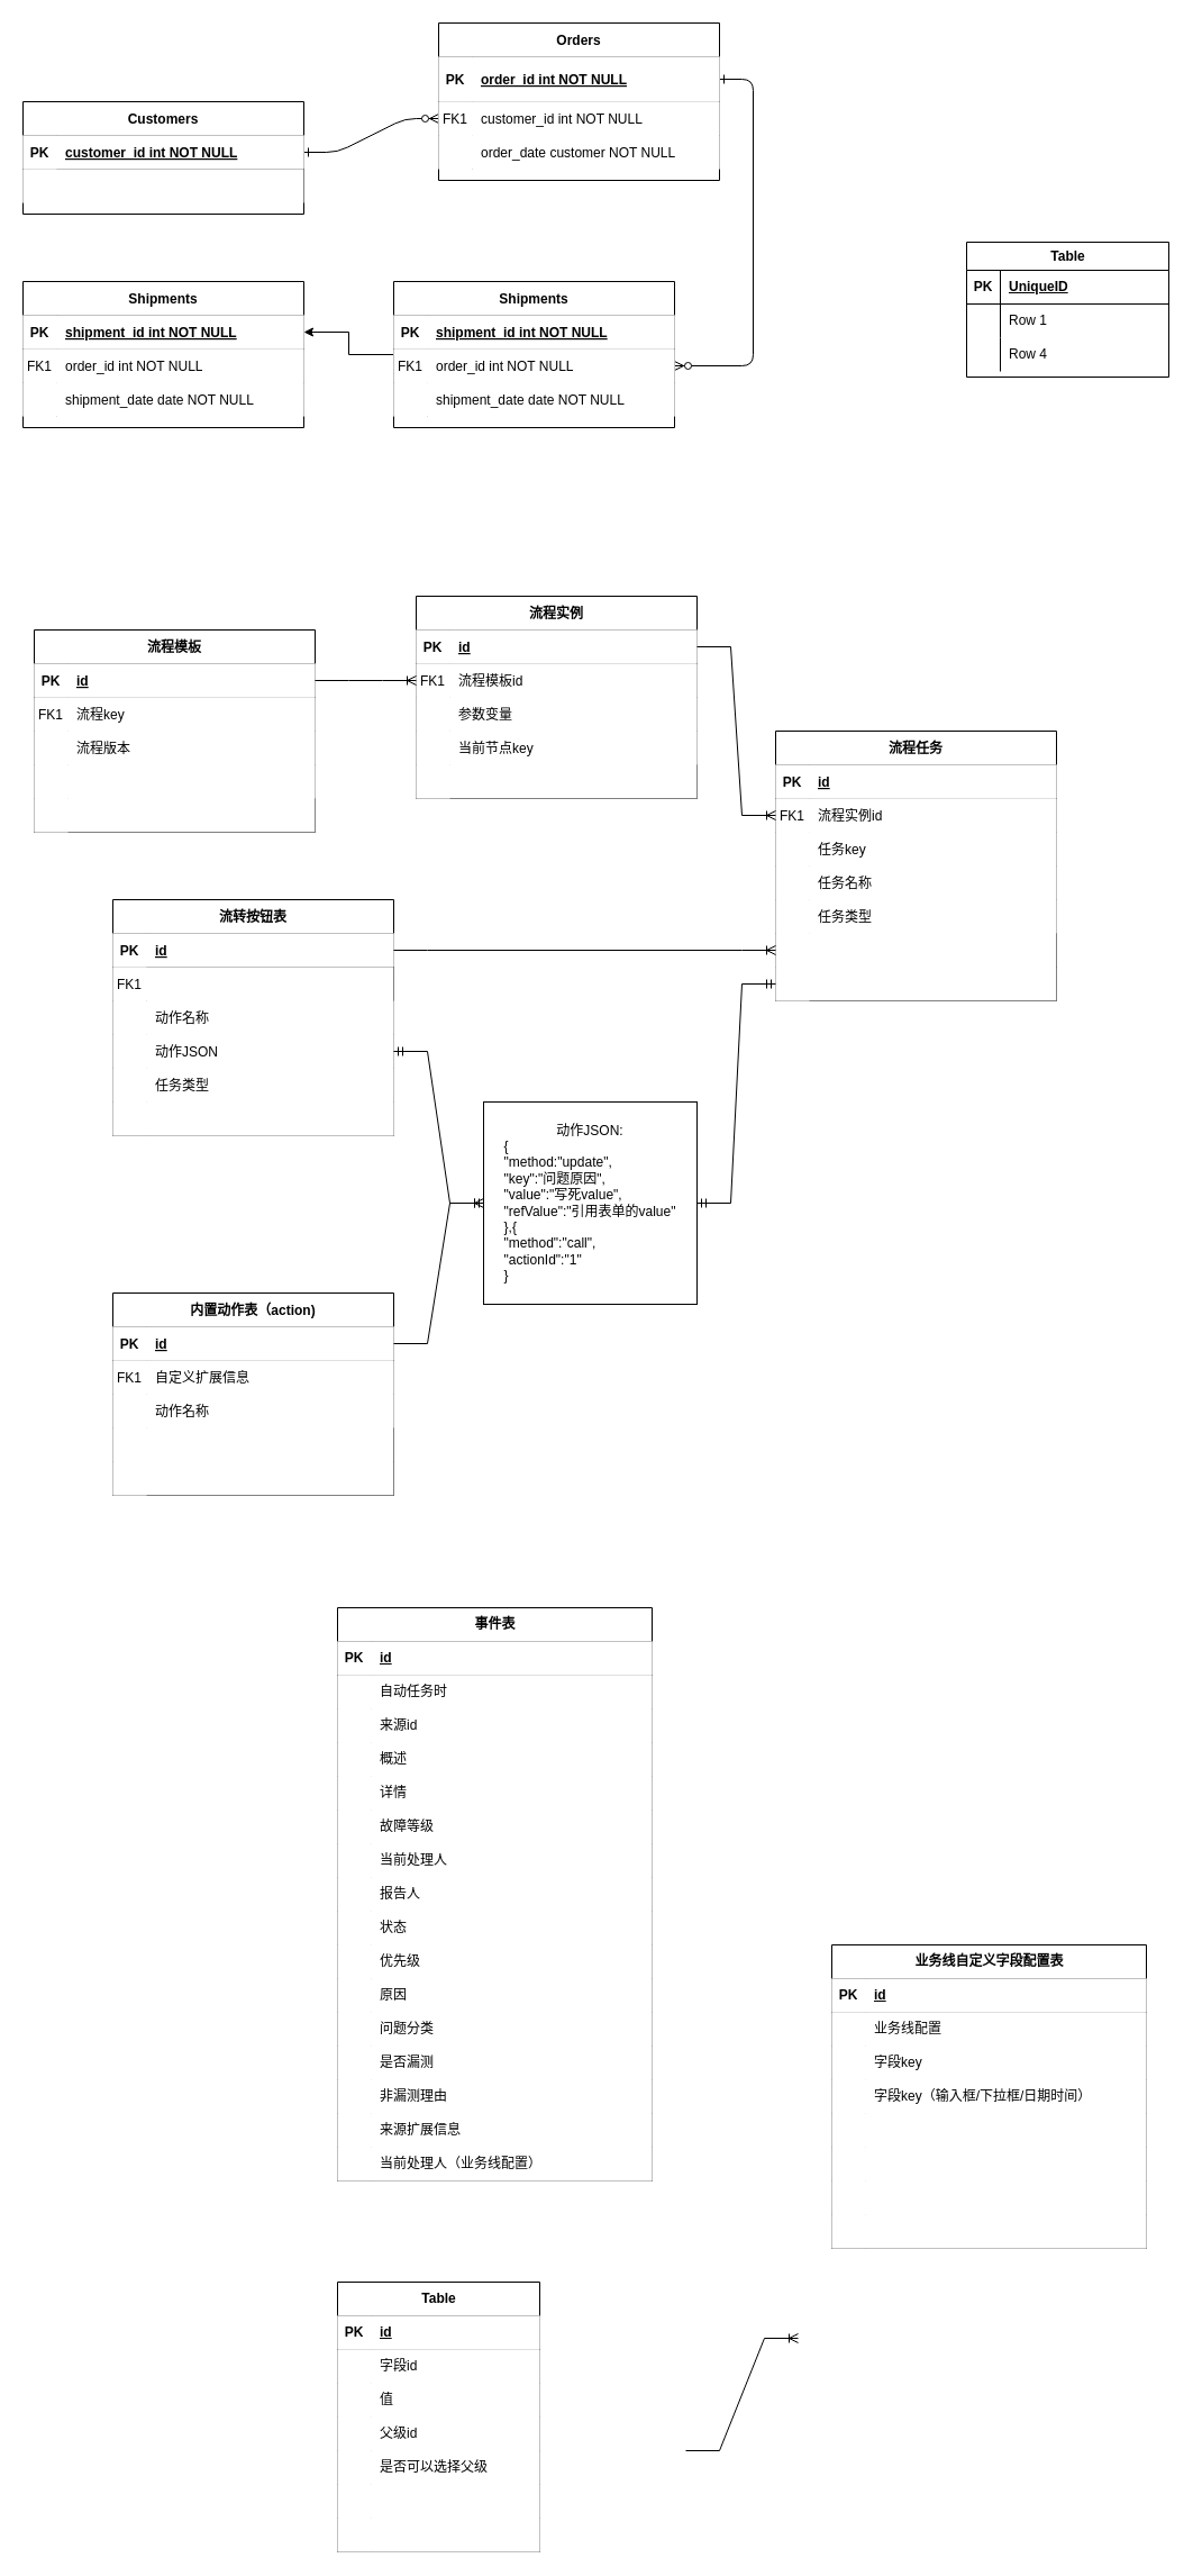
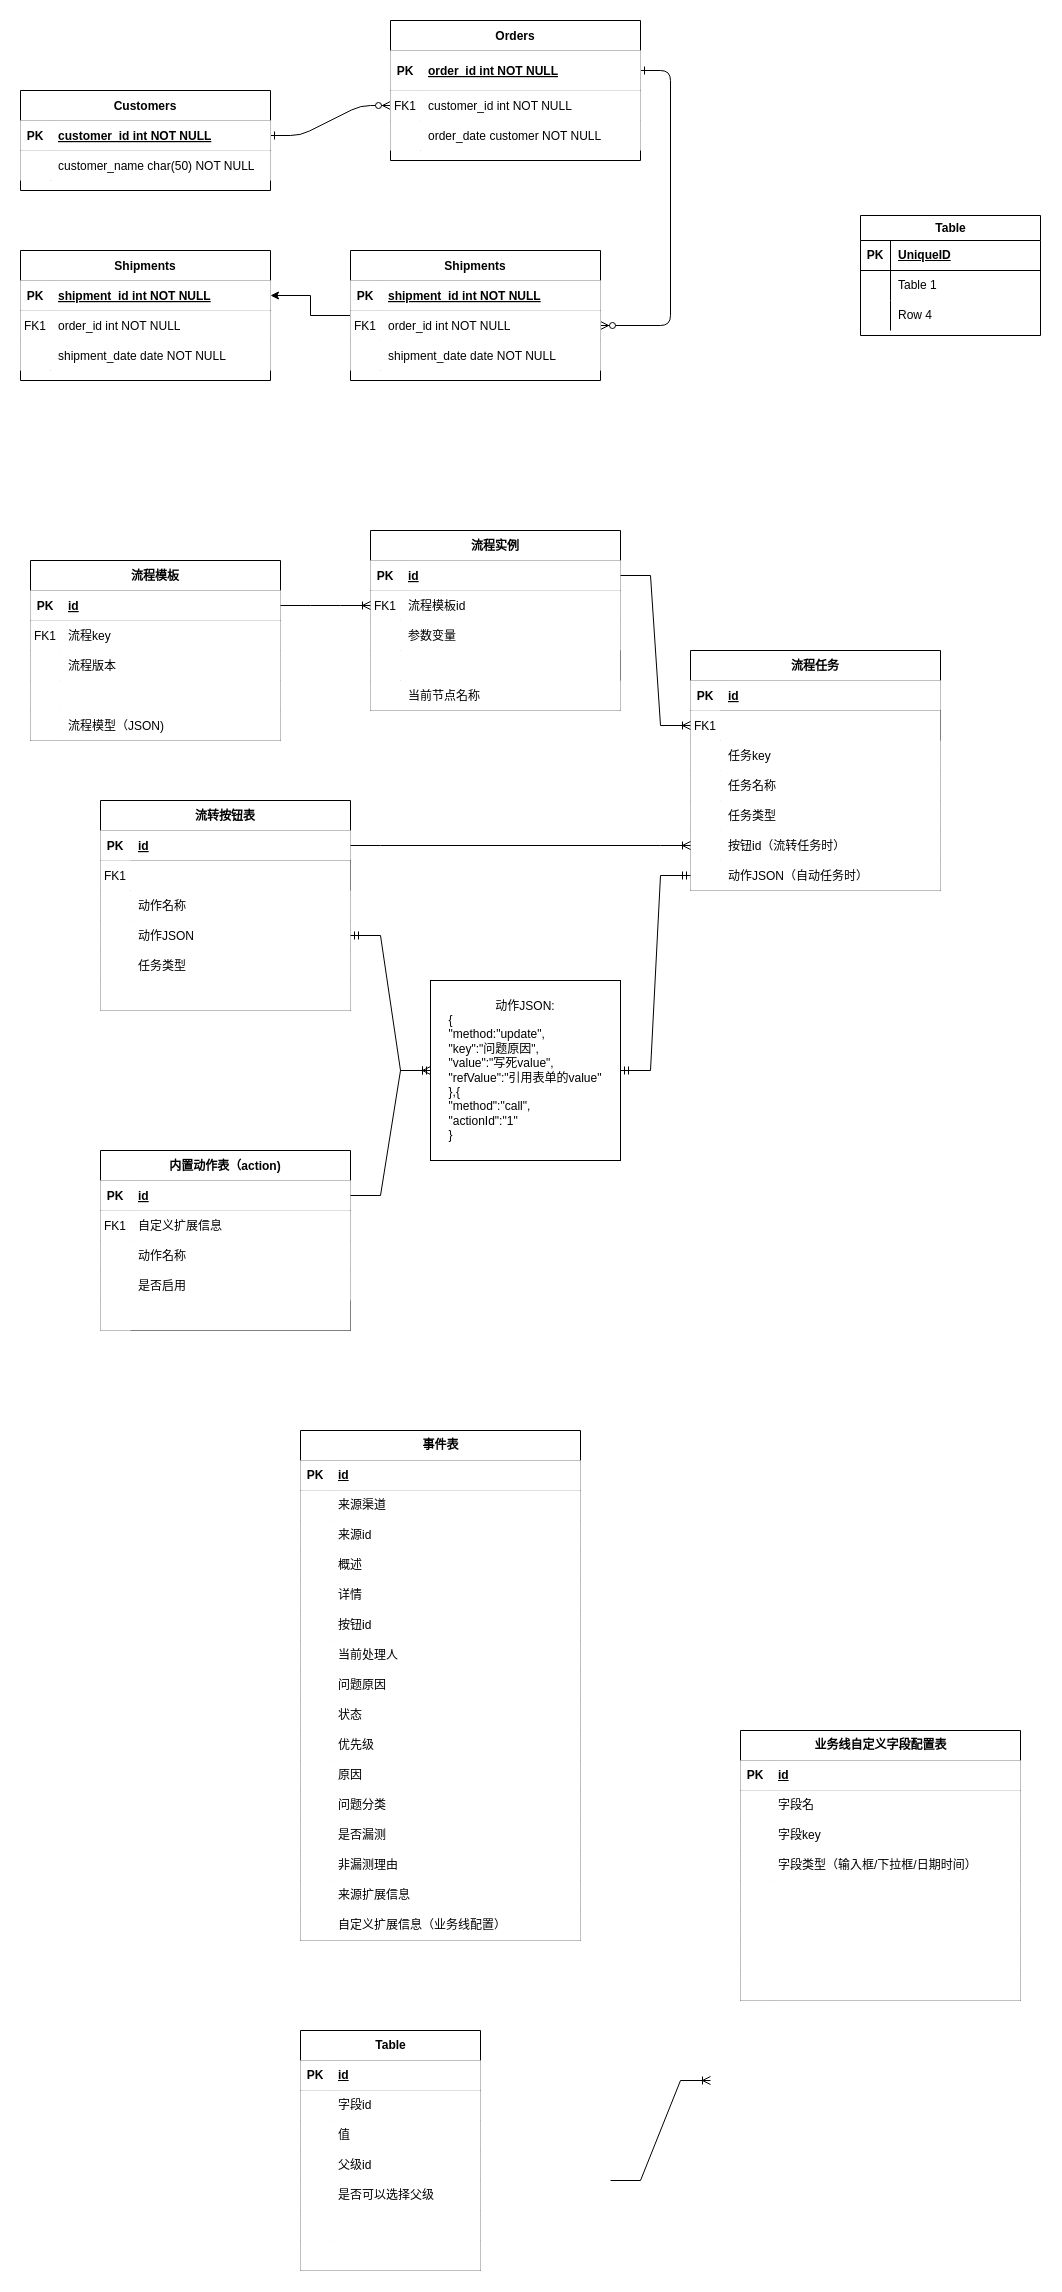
+ <mxCell id="21" value="customer_name char(50) NOT NULL" style="shape=partialRectangle;overflow=hidden;connectable=0;top=0;left=0;bottom=0;right=0;align=left;spacingLeft=6;strokeColor=default;" parent="19" vertex="1"><mxGeometry x="30" width="220" height="30" as="geometry"><mxRectangle width="220" height="30" as="alternateBounds" /></mxGeometry></mxCell>
- <mxCell id="229" value="Row 1" style="shape=partialRectangle;connectable=0;fillColor=none;top=0;left=0;bottom=0;right=0;align=left;spacingLeft=6;overflow=hidden;whiteSpace=wrap;html=1;" vertex="1" parent="227"><mxGeometry x="30" width="150" height="30" as="geometry"><mxRectangle width="150" height="30" as="alternateBounds" /></mxGeometry></mxCell>
+ <mxCell id="229" value="Table 1" style="shape=partialRectangle;connectable=0;fillColor=none;top=0;left=0;bottom=0;right=0;align=left;spacingLeft=6;overflow=hidden;whiteSpace=wrap;html=1;" vertex="1" parent="227"><mxGeometry x="30" width="150" height="30" as="geometry"><mxRectangle width="150" height="30" as="alternateBounds" /></mxGeometry></mxCell>
- <mxCell id="60" value="当前节点key" style="shape=partialRectangle;overflow=hidden;connectable=0;top=0;left=0;bottom=0;right=0;align=left;spacingLeft=6;strokeColor=default;" vertex="1" parent="58"><mxGeometry x="30" width="220" height="30" as="geometry"><mxRectangle width="220" height="30" as="alternateBounds" /></mxGeometry></mxCell>
+ <mxCell id="63" value="当前节点名称" style="shape=partialRectangle;overflow=hidden;connectable=0;top=0;left=0;bottom=0;right=0;align=left;spacingLeft=6;strokeColor=default;" vertex="1" parent="61"><mxGeometry x="30" width="220" height="30" as="geometry"><mxRectangle width="220" height="30" as="alternateBounds" /></mxGeometry></mxCell>
+ <mxCell id="47" value="流程模型（JSON)" style="shape=partialRectangle;overflow=hidden;connectable=0;top=0;left=0;bottom=0;right=0;align=left;spacingLeft=6;strokeColor=default;" vertex="1" parent="45"><mxGeometry x="30" width="220" height="30" as="geometry"><mxRectangle width="220" height="30" as="alternateBounds" /></mxGeometry></mxCell>
- <mxCell id="71" value="流程实例id" style="shape=partialRectangle;overflow=hidden;connectable=0;top=0;left=0;bottom=0;right=0;align=left;spacingLeft=6;strokeColor=default;" vertex="1" parent="69"><mxGeometry x="30" width="220" height="30" as="geometry"><mxRectangle width="220" height="30" as="alternateBounds" /></mxGeometry></mxCell>
+ <mxCell id="83" value="按钮id（流转任务时）" style="shape=partialRectangle;overflow=hidden;connectable=0;top=0;left=0;bottom=0;right=0;align=left;spacingLeft=6;strokeColor=default;" vertex="1" parent="81"><mxGeometry x="30" width="220" height="30" as="geometry"><mxRectangle width="220" height="30" as="alternateBounds" /></mxGeometry></mxCell>
+ <mxCell id="86" value="动作JSON（自动任务时）" style="shape=partialRectangle;overflow=hidden;connectable=0;top=0;left=0;bottom=0;right=0;align=left;spacingLeft=6;strokeColor=default;" vertex="1" parent="84"><mxGeometry x="30" width="220" height="30" as="geometry"><mxRectangle width="220" height="30" as="alternateBounds" /></mxGeometry></mxCell>
+ <mxCell id="100" value="是否启用" style="shape=partialRectangle;overflow=hidden;connectable=0;top=0;left=0;bottom=0;right=0;align=left;spacingLeft=6;strokeColor=default;" vertex="1" parent="98"><mxGeometry x="30" width="220" height="30" as="geometry"><mxRectangle width="220" height="30" as="alternateBounds" /></mxGeometry></mxCell>
- <mxCell id="132" value="自动任务时" style="shape=partialRectangle;connectable=0;top=0;left=0;bottom=0;right=0;align=left;spacingLeft=6;overflow=hidden;whiteSpace=wrap;html=1;strokeColor=default;" vertex="1" parent="130"><mxGeometry x="30" width="250" height="30" as="geometry"><mxRectangle width="250" height="30" as="alternateBounds" /></mxGeometry></mxCell>
+ <mxCell id="132" value="来源渠道" style="shape=partialRectangle;connectable=0;top=0;left=0;bottom=0;right=0;align=left;spacingLeft=6;overflow=hidden;whiteSpace=wrap;html=1;strokeColor=default;" vertex="1" parent="130"><mxGeometry x="30" width="250" height="30" as="geometry"><mxRectangle width="250" height="30" as="alternateBounds" /></mxGeometry></mxCell>
- <mxCell id="144" value="故障等级" style="shape=partialRectangle;connectable=0;top=0;left=0;bottom=0;right=0;align=left;spacingLeft=6;overflow=hidden;whiteSpace=wrap;html=1;strokeColor=default;" vertex="1" parent="142"><mxGeometry x="30" width="250" height="30" as="geometry"><mxRectangle width="250" height="30" as="alternateBounds" /></mxGeometry></mxCell>
+ <mxCell id="144" value="按钮id" style="shape=partialRectangle;connectable=0;top=0;left=0;bottom=0;right=0;align=left;spacingLeft=6;overflow=hidden;whiteSpace=wrap;html=1;strokeColor=default;" vertex="1" parent="142"><mxGeometry x="30" width="250" height="30" as="geometry"><mxRectangle width="250" height="30" as="alternateBounds" /></mxGeometry></mxCell>
- <mxCell id="150" value="报告人" style="shape=partialRectangle;connectable=0;top=0;left=0;bottom=0;right=0;align=left;spacingLeft=6;overflow=hidden;whiteSpace=wrap;html=1;strokeColor=default;" vertex="1" parent="148"><mxGeometry x="30" width="250" height="30" as="geometry"><mxRectangle width="250" height="30" as="alternateBounds" /></mxGeometry></mxCell>
+ <mxCell id="150" value="问题原因" style="shape=partialRectangle;connectable=0;top=0;left=0;bottom=0;right=0;align=left;spacingLeft=6;overflow=hidden;whiteSpace=wrap;html=1;strokeColor=default;" vertex="1" parent="148"><mxGeometry x="30" width="250" height="30" as="geometry"><mxRectangle width="250" height="30" as="alternateBounds" /></mxGeometry></mxCell>
- <mxCell id="181" value="业务线配置" style="shape=partialRectangle;connectable=0;top=0;left=0;bottom=0;right=0;align=left;spacingLeft=6;overflow=hidden;whiteSpace=wrap;html=1;strokeColor=default;" vertex="1" parent="179"><mxGeometry x="30" width="250" height="30" as="geometry"><mxRectangle width="250" height="30" as="alternateBounds" /></mxGeometry></mxCell>
+ <mxCell id="181" value="字段名" style="shape=partialRectangle;connectable=0;top=0;left=0;bottom=0;right=0;align=left;spacingLeft=6;overflow=hidden;whiteSpace=wrap;html=1;strokeColor=default;" vertex="1" parent="179"><mxGeometry x="30" width="250" height="30" as="geometry"><mxRectangle width="250" height="30" as="alternateBounds" /></mxGeometry></mxCell>
- <mxCell id="187" value="字段key（输入框/下拉框/日期时间）" style="shape=partialRectangle;connectable=0;top=0;left=0;bottom=0;right=0;align=left;spacingLeft=6;overflow=hidden;whiteSpace=wrap;html=1;strokeColor=default;" vertex="1" parent="185"><mxGeometry x="30" width="250" height="30" as="geometry"><mxRectangle width="250" height="30" as="alternateBounds" /></mxGeometry></mxCell>
+ <mxCell id="187" value="字段类型（输入框/下拉框/日期时间）" style="shape=partialRectangle;connectable=0;top=0;left=0;bottom=0;right=0;align=left;spacingLeft=6;overflow=hidden;whiteSpace=wrap;html=1;strokeColor=default;" vertex="1" parent="185"><mxGeometry x="30" width="250" height="30" as="geometry"><mxRectangle width="250" height="30" as="alternateBounds" /></mxGeometry></mxCell>
- <mxCell id="174" value="当前处理人（业务线配置）" style="shape=partialRectangle;connectable=0;top=0;left=0;bottom=0;right=0;align=left;spacingLeft=6;overflow=hidden;whiteSpace=wrap;html=1;strokeColor=default;" vertex="1" parent="172"><mxGeometry x="30" width="250" height="30" as="geometry"><mxRectangle width="250" height="30" as="alternateBounds" /></mxGeometry></mxCell>
+ <mxCell id="174" value="自定义扩展信息（业务线配置）" style="shape=partialRectangle;connectable=0;top=0;left=0;bottom=0;right=0;align=left;spacingLeft=6;overflow=hidden;whiteSpace=wrap;html=1;strokeColor=default;" vertex="1" parent="172"><mxGeometry x="30" width="250" height="30" as="geometry"><mxRectangle width="250" height="30" as="alternateBounds" /></mxGeometry></mxCell>
